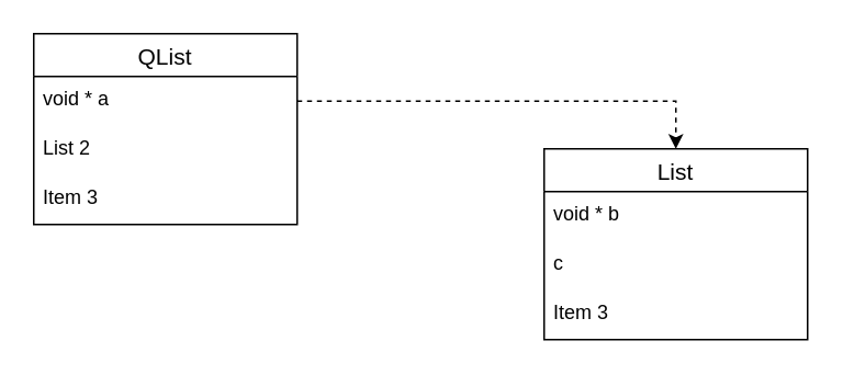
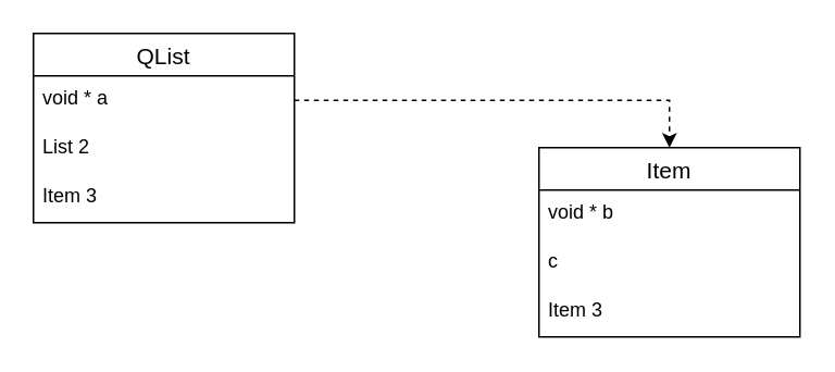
- <mxCell id="6" value="List" style="swimlane;fontStyle=0;childLayout=stackLayout;horizontal=1;startSize=26;horizontalStack=0;resizeParent=1;resizeParentMax=0;resizeLast=0;collapsible=1;marginBottom=0;align=center;fontSize=14;" vertex="1" parent="1"><mxGeometry x="330" y="90" width="160" height="116" as="geometry" /></mxCell>
+ <mxCell id="6" value="Item" style="swimlane;fontStyle=0;childLayout=stackLayout;horizontal=1;startSize=26;horizontalStack=0;resizeParent=1;resizeParentMax=0;resizeLast=0;collapsible=1;marginBottom=0;align=center;fontSize=14;" vertex="1" parent="1"><mxGeometry x="330" y="90" width="160" height="116" as="geometry" /></mxCell>
